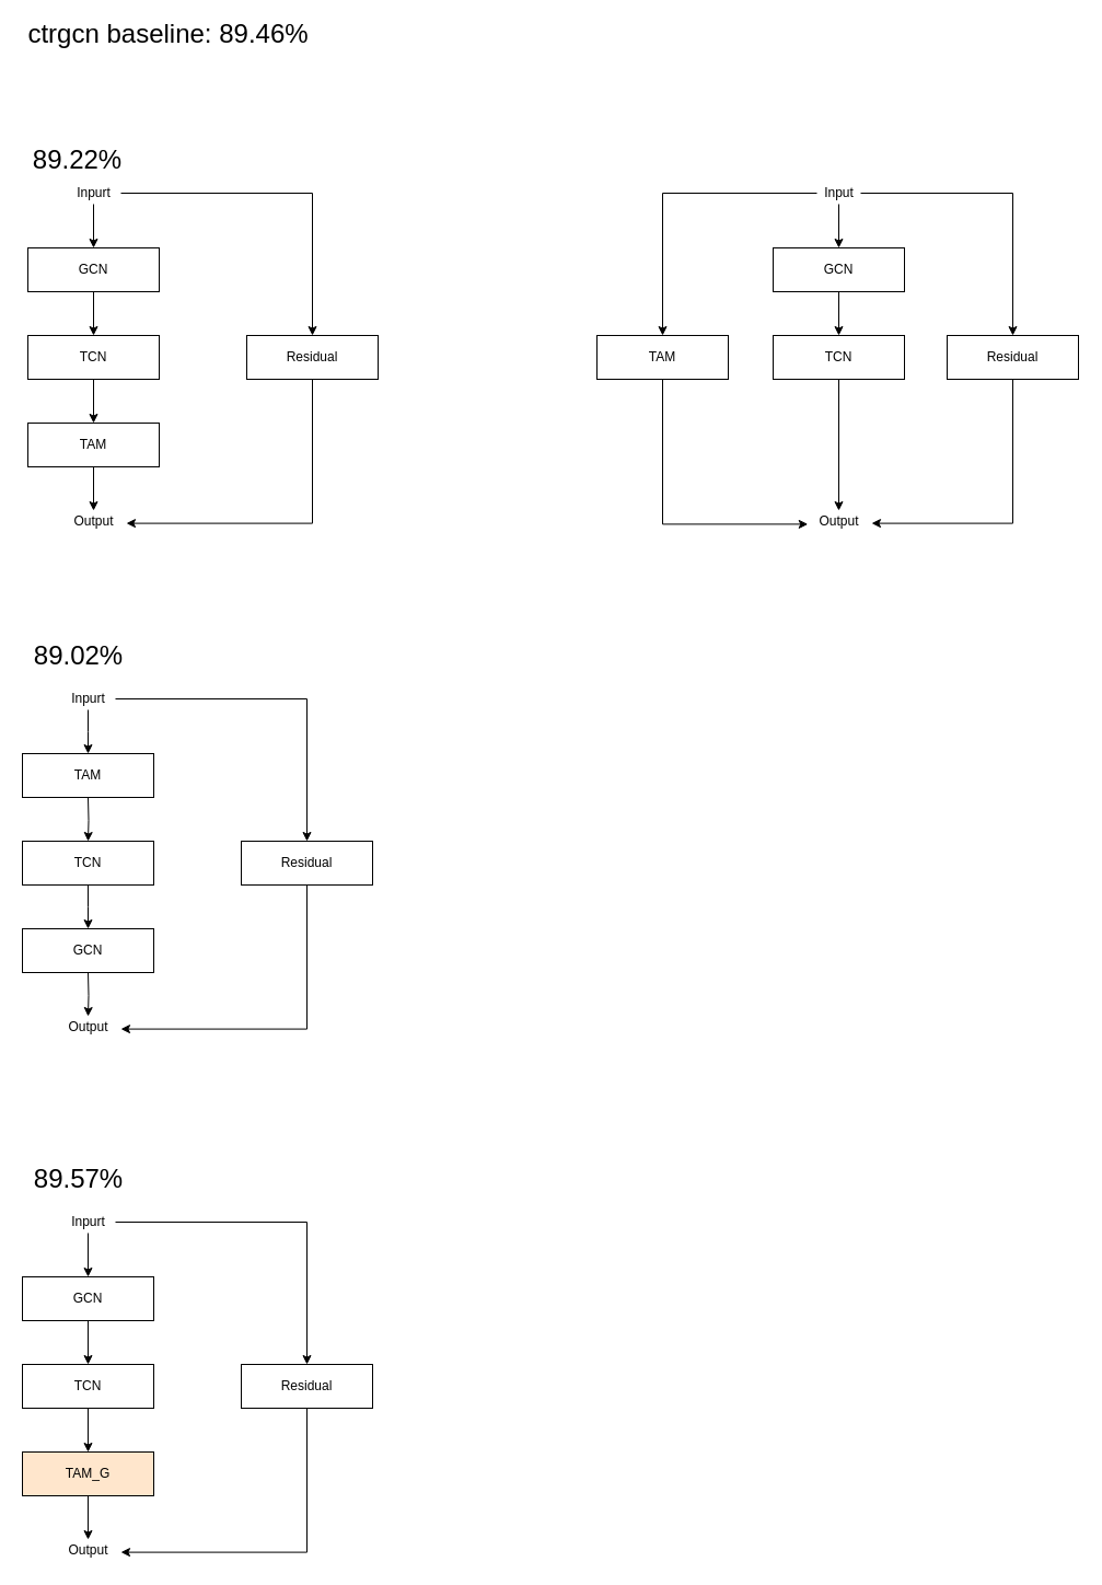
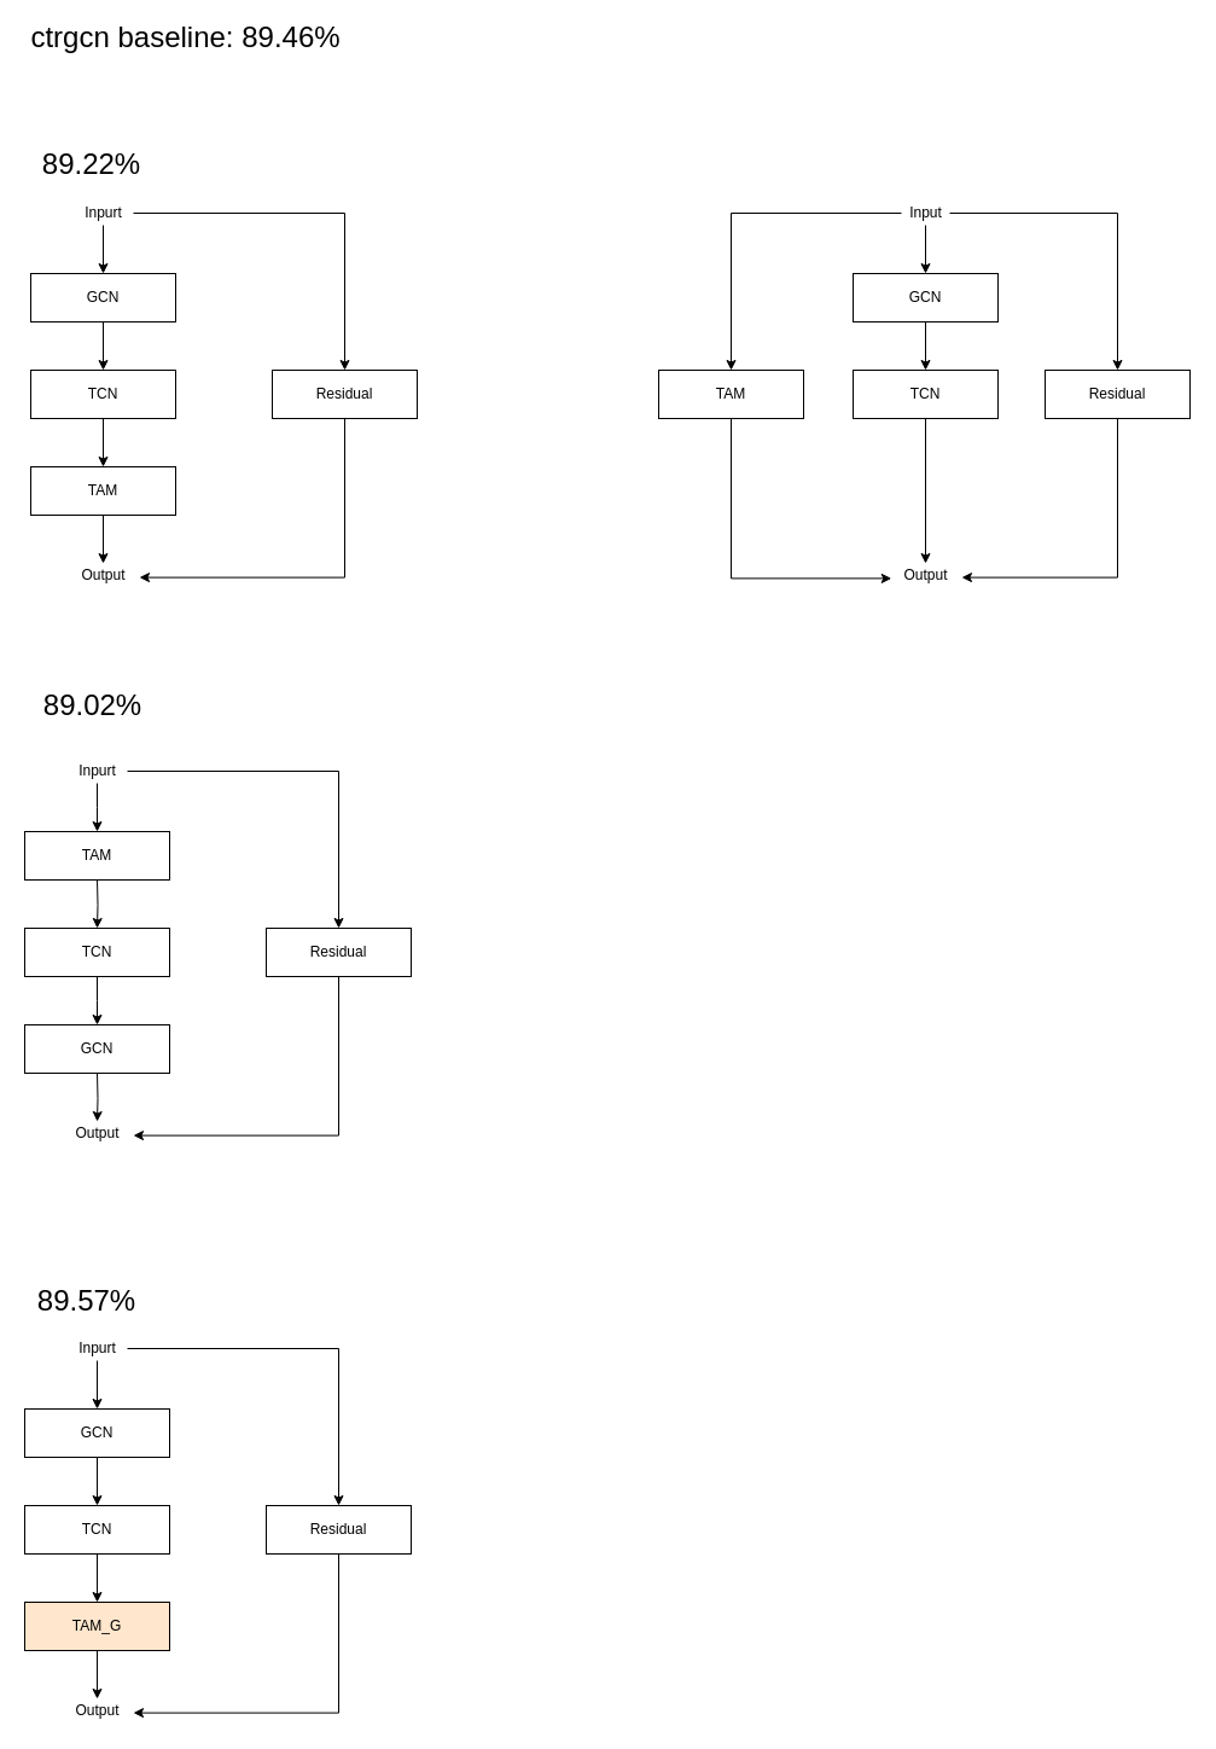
- <mxCell id="27" value="&lt;font style=&quot;font-size: 24px&quot;&gt;89.22%&lt;/font&gt;" style="text;html=1;align=center;verticalAlign=middle;resizable=0;points=[];autosize=1;" vertex="1" parent="1"><mxGeometry x="20" y="136" width="100" height="20" as="geometry" /></mxCell>
+ <mxCell id="27" value="&lt;font style=&quot;font-size: 24px&quot;&gt;89.22%&lt;/font&gt;" style="text;html=1;align=center;verticalAlign=middle;resizable=0;points=[];autosize=1;" vertex="1" parent="1"><mxGeometry x="25" y="126" width="100" height="20" as="geometry" /></mxCell>
- <mxCell id="39" value="&lt;font style=&quot;font-size: 24px&quot;&gt;89.02%&lt;/font&gt;" style="text;html=1;align=center;verticalAlign=middle;resizable=0;points=[];autosize=1;" vertex="1" parent="1"><mxGeometry x="25" y="587" width="91" height="23" as="geometry" /></mxCell>
+ <mxCell id="39" value="&lt;font style=&quot;font-size: 24px&quot;&gt;89.02%&lt;/font&gt;" style="text;html=1;align=center;verticalAlign=middle;resizable=0;points=[];autosize=1;" vertex="1" parent="1"><mxGeometry x="30" y="572" width="91" height="23" as="geometry" /></mxCell>
